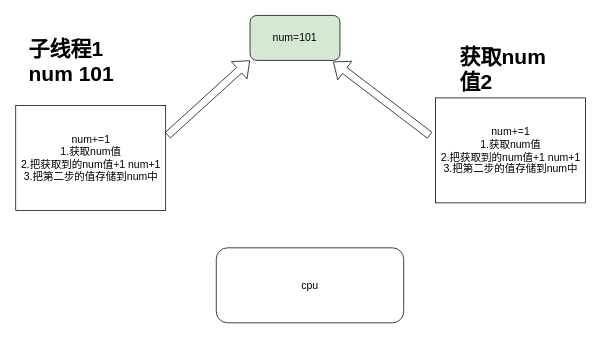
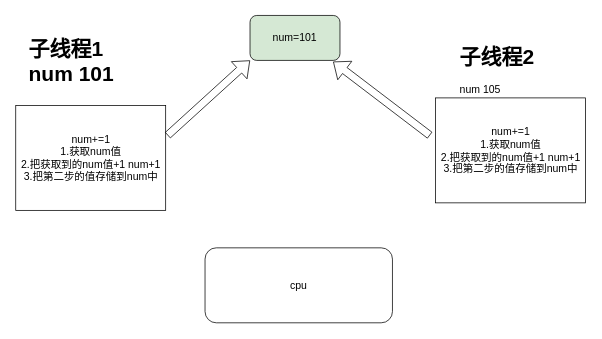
- <mxCell id="6" value="&lt;h1&gt;获取num值2&lt;/h1&gt;&lt;div&gt;num 105&lt;/div&gt;&lt;div&gt;&lt;br&gt;&lt;/div&gt;" style="text;html=1;strokeColor=none;fillColor=none;spacing=5;spacingTop=-20;whiteSpace=wrap;overflow=hidden;rounded=0;fontSize=14;" vertex="1" parent="1"><mxGeometry x="608" y="50" width="145" height="90" as="geometry" /></mxCell>
+ <mxCell id="6" value="&lt;h1&gt;子线程2&lt;/h1&gt;&lt;div&gt;num 105&lt;/div&gt;&lt;div&gt;&lt;br&gt;&lt;/div&gt;" style="text;html=1;strokeColor=none;fillColor=none;spacing=5;spacingTop=-20;whiteSpace=wrap;overflow=hidden;rounded=0;fontSize=14;" vertex="1" parent="1"><mxGeometry x="608" y="50" width="145" height="90" as="geometry" /></mxCell>
- <mxCell id="7" value="cpu" style="rounded=1;whiteSpace=wrap;html=1;fontSize=14;" vertex="1" parent="1"><mxGeometry x="288" y="330" width="250" height="100" as="geometry" /></mxCell>
+ <mxCell id="7" value="cpu" style="rounded=1;whiteSpace=wrap;html=1;fontSize=14;" vertex="1" parent="1"><mxGeometry x="273" y="330" width="250" height="100" as="geometry" /></mxCell>
